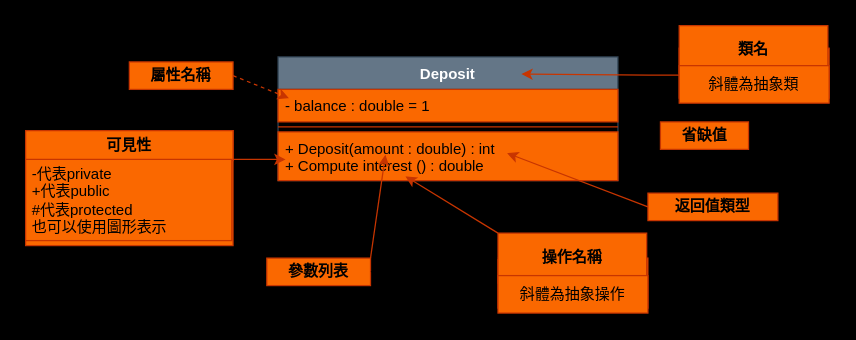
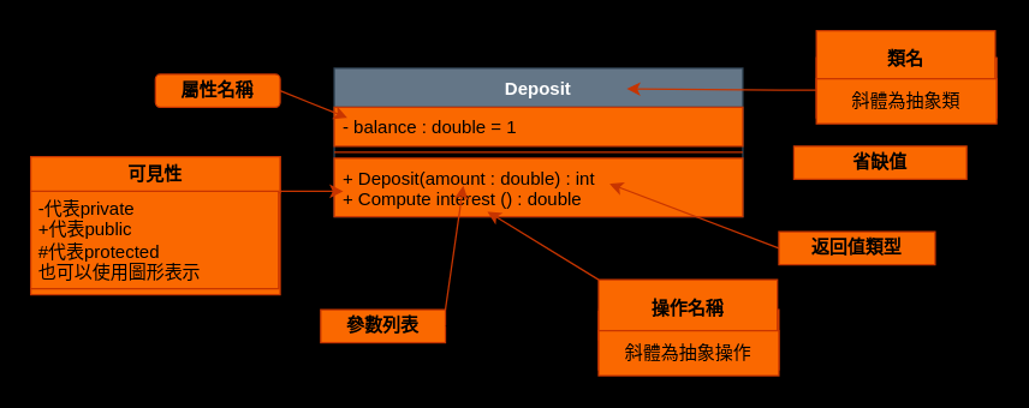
- <mxCell id="7" value="&lt;b&gt;屬性名稱&lt;/b&gt;" style="rounded=0;whiteSpace=wrap;html=1;strokeColor=#C73500;fillColor=#fa6800;fontColor=#000000;" parent="1" vertex="1"><mxGeometry x="103" y="49" width="83" height="22" as="geometry" /></mxCell>
+ <mxCell id="7" value="&lt;b&gt;屬性名稱&lt;/b&gt;" style="whiteSpace=wrap;html=1;strokeColor=#C73500;fillColor=#fa6800;fontColor=#000000;rounded=1;" parent="1" vertex="1"><mxGeometry x="103" y="49" width="83" height="22" as="geometry" /></mxCell>
- <mxCell id="25" style="rounded=0;orthogonalLoop=1;jettySize=auto;html=1;exitX=1;exitY=0.5;exitDx=0;exitDy=0;entryX=0.032;entryY=0.269;entryDx=0;entryDy=0;entryPerimeter=0;strokeColor=#C73500;fillColor=#fa6800;dashed=1;" parent="1" source="7" target="3" edge="1"><mxGeometry relative="1" as="geometry" /></mxCell>
+ <mxCell id="25" style="rounded=0;orthogonalLoop=1;jettySize=auto;html=1;exitX=1;exitY=0.5;exitDx=0;exitDy=0;entryX=0.032;entryY=0.269;entryDx=0;entryDy=0;entryPerimeter=0;strokeColor=#C73500;fillColor=#fa6800;" parent="1" source="7" target="3" edge="1"><mxGeometry relative="1" as="geometry" /></mxCell>
- <mxCell id="17" value="&lt;b&gt;省缺值&lt;/b&gt;" style="rounded=0;whiteSpace=wrap;html=1;strokeColor=#C73500;fontColor=#000000;fillColor=#fa6800;" parent="1" vertex="1"><mxGeometry x="528" y="97" width="70.5" height="22" as="geometry" /></mxCell>
+ <mxCell id="17" value="&lt;b&gt;省缺值&lt;/b&gt;" style="rounded=0;whiteSpace=wrap;html=1;strokeColor=#C73500;fontColor=#000000;fillColor=#fa6800;" parent="1" vertex="1"><mxGeometry x="528" y="97" width="115" height="22" as="geometry" /></mxCell>
